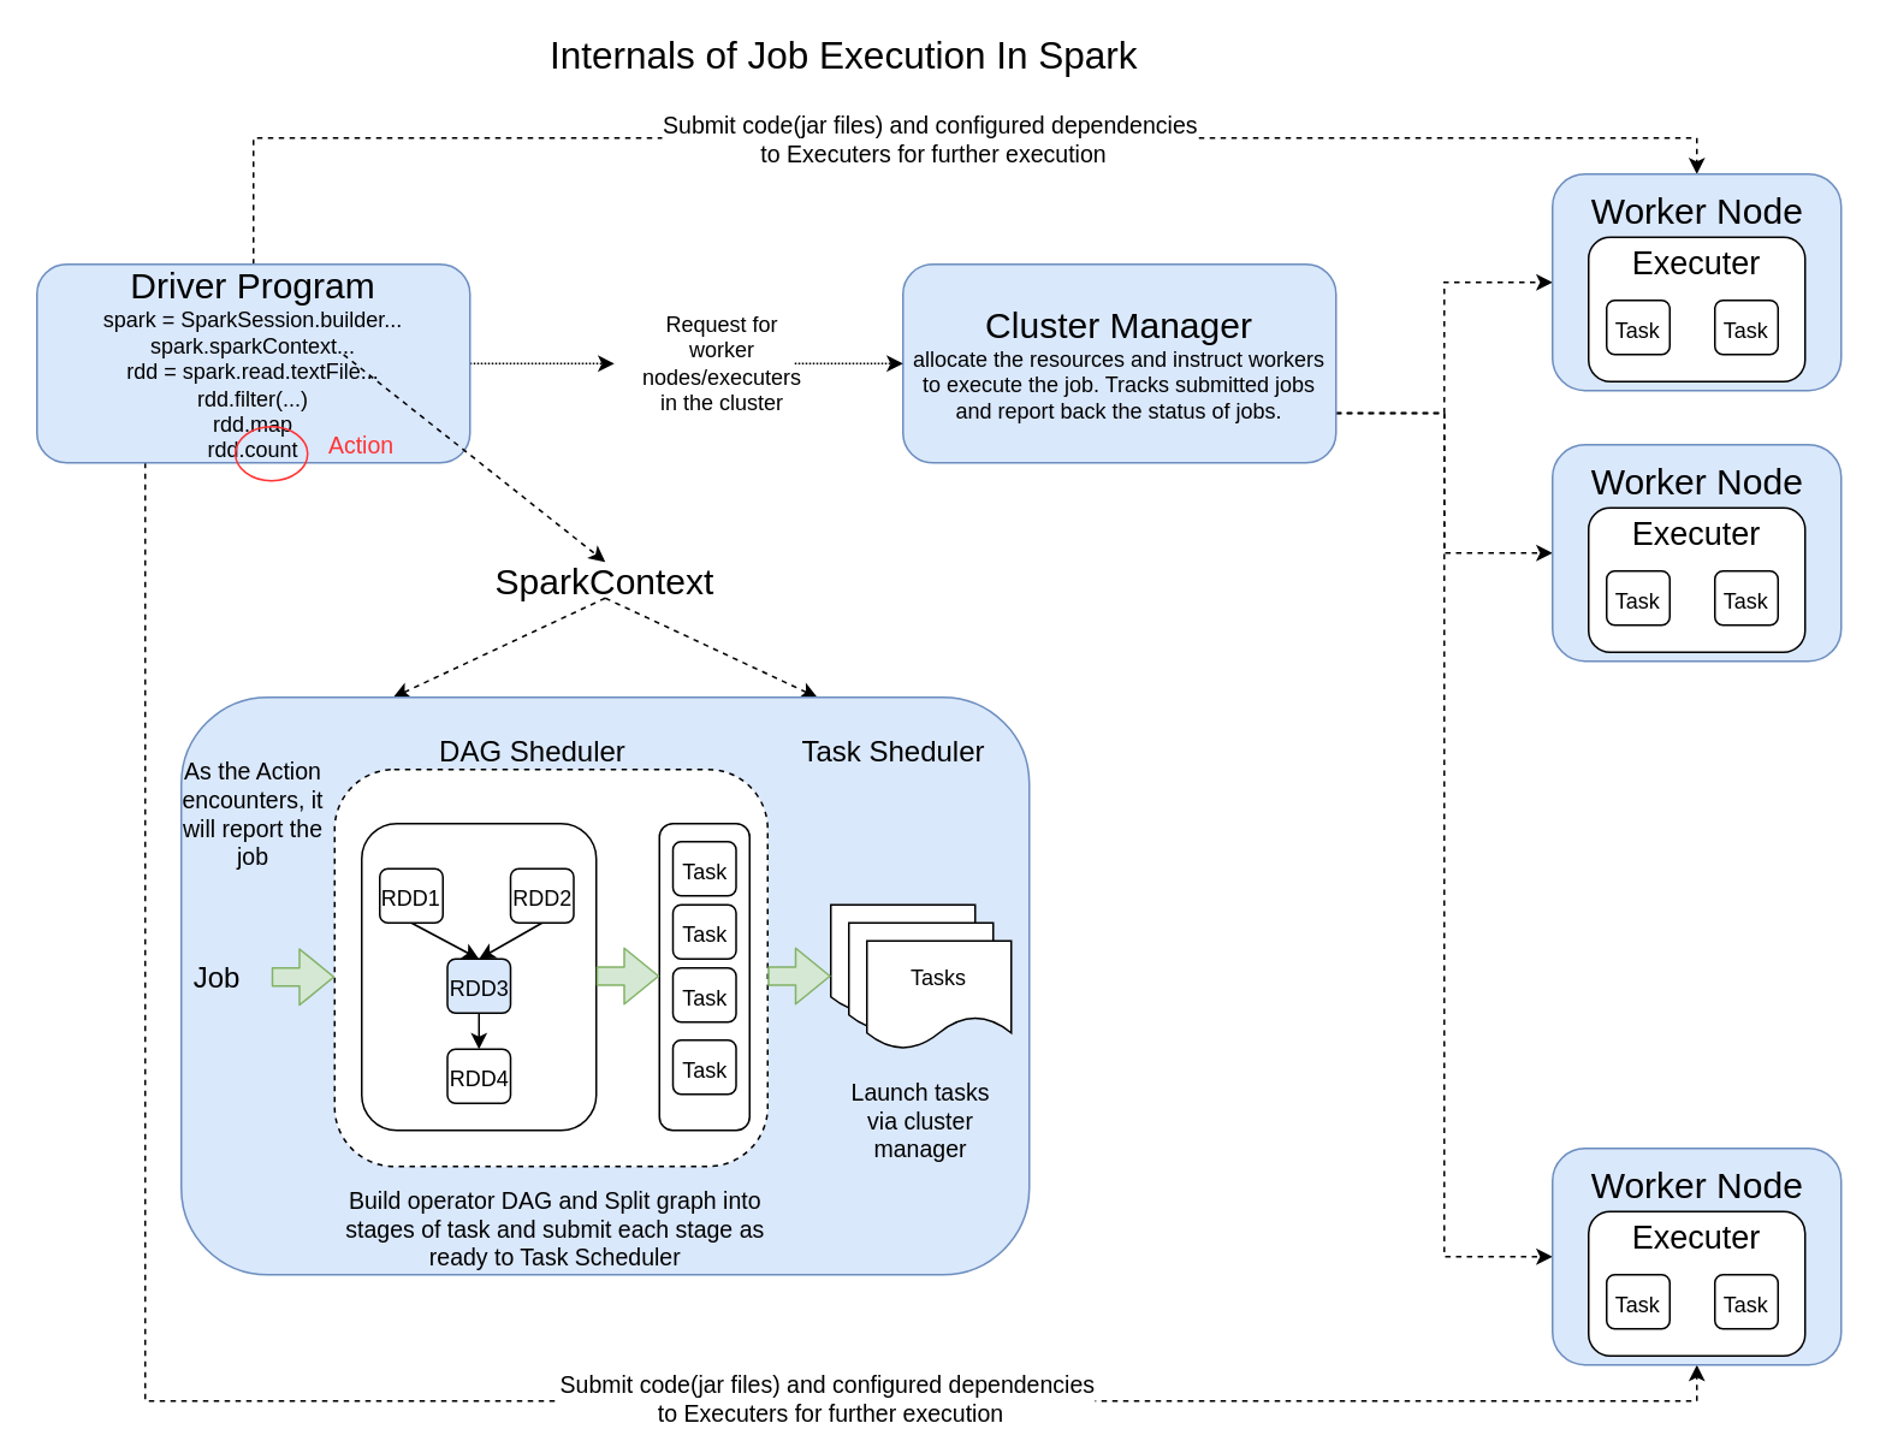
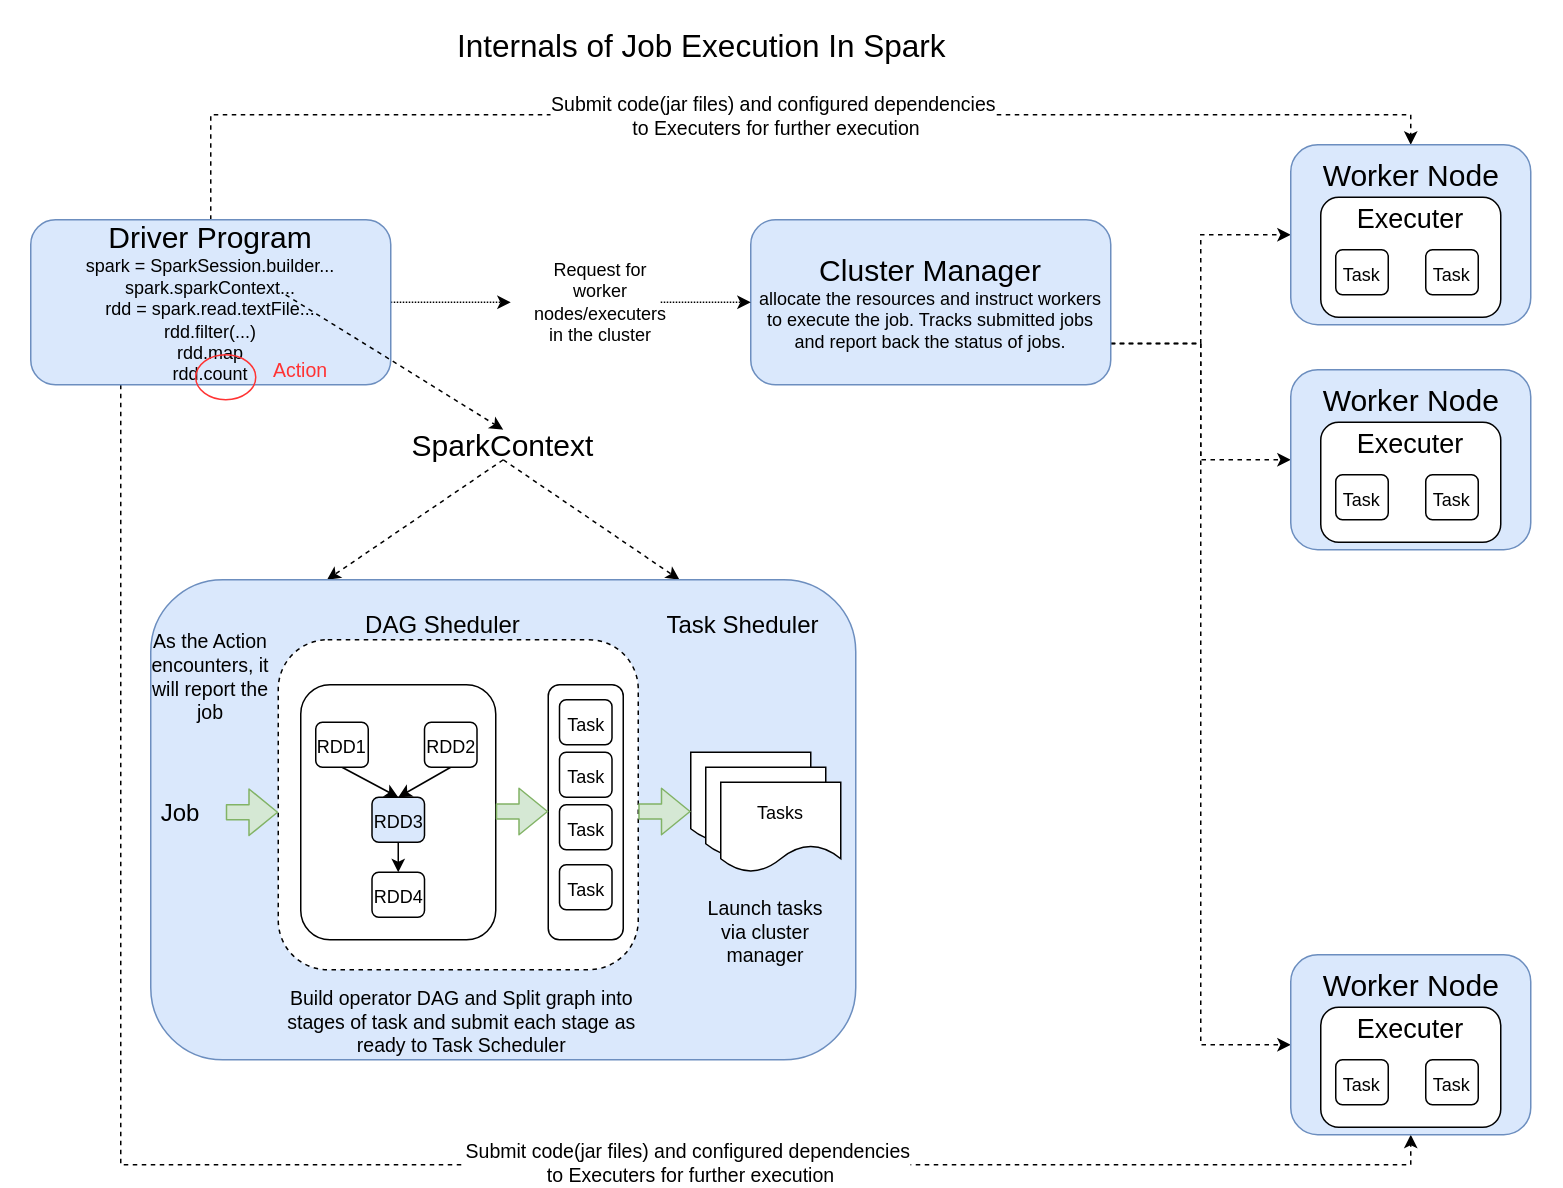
- <mxCell id="14" value="&lt;font style=&quot;font-size: 20px&quot;&gt;SparkContext&lt;/font&gt;" style="text;html=1;strokeColor=none;fillColor=none;align=center;verticalAlign=middle;whiteSpace=wrap;rounded=0;" vertex="1" parent="1"><mxGeometry x="270" y="311" width="130" height="20" as="geometry" /></mxCell>
+ <mxCell id="14" value="&lt;font style=&quot;font-size: 20px&quot;&gt;SparkContext&lt;/font&gt;" style="text;html=1;strokeColor=none;fillColor=none;align=center;verticalAlign=middle;whiteSpace=wrap;rounded=0;" vertex="1" parent="1"><mxGeometry x="270" y="286" width="130" height="20" as="geometry" /></mxCell>
